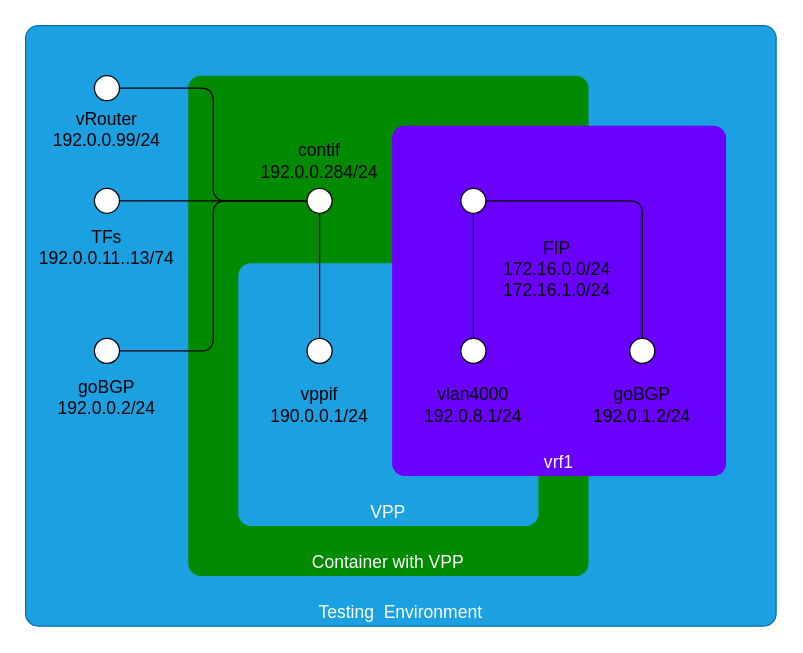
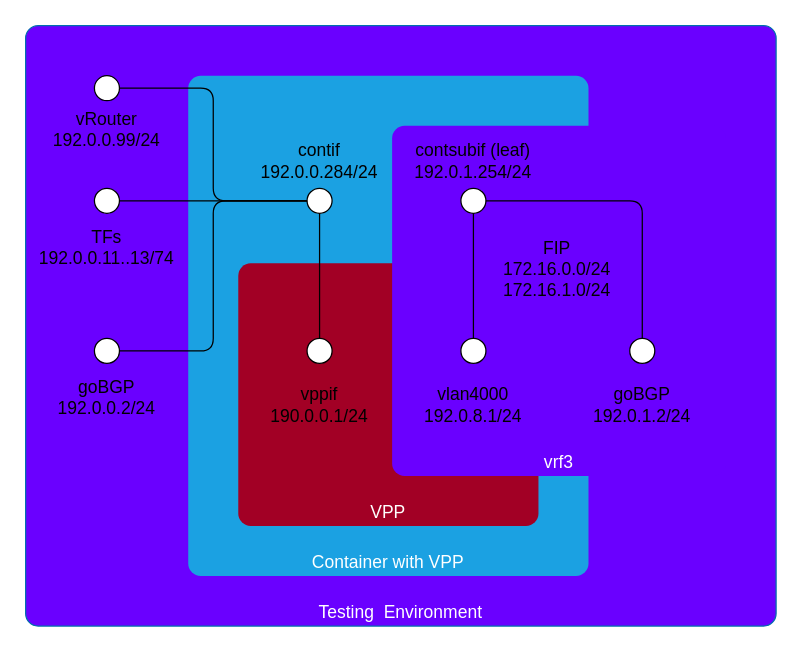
+ <mxCell id="17" value="contsubif (leaf)&lt;br style=&quot;font-size: 14px;&quot;&gt;192.0.1.254/24" style="text;strokeColor=none;align=center;fillColor=none;html=1;verticalAlign=middle;whiteSpace=wrap;rounded=0;fontSize=14;fontFamily=Helvetica;" vertex="1" parent="1"><mxGeometry x="323" y="105" width="110" height="45" as="geometry" /></mxCell>
- <mxCell id="4" value="VPP" style="rounded=1;whiteSpace=wrap;html=1;fillColor=#1ba1e2;strokeColor=none;fontColor=#ffffff;verticalAlign=bottom;fontSize=14;fontFamily=Helvetica;arcSize=20;imageHeight=24;absoluteArcSize=1;" vertex="1" parent="1"><mxGeometry x="190" y="210" width="240" height="210" as="geometry" /></mxCell>
+ <mxCell id="4" value="VPP" style="rounded=1;whiteSpace=wrap;html=1;fillColor=#a20025;strokeColor=none;fontColor=#ffffff;verticalAlign=bottom;fontSize=14;fontFamily=Helvetica;arcSize=20;imageHeight=24;absoluteArcSize=1;" vertex="1" parent="1"><mxGeometry x="190" y="210" width="240" height="210" as="geometry" /></mxCell>
- <mxCell id="5" value="vrf1" style="rounded=1;whiteSpace=wrap;html=1;fillColor=#6a00ff;strokeColor=none;fontColor=#ffffff;verticalAlign=bottom;fontSize=14;fontFamily=Helvetica;arcSize=20;absoluteArcSize=1;" vertex="1" parent="1"><mxGeometry x="313" y="100" width="267" height="280" as="geometry" /></mxCell>
+ <mxCell id="5" value="vrf3" style="rounded=1;whiteSpace=wrap;html=1;fillColor=#6a00ff;strokeColor=none;fontColor=#ffffff;verticalAlign=bottom;fontSize=14;fontFamily=Helvetica;arcSize=20;absoluteArcSize=1;" vertex="1" parent="1"><mxGeometry x="313" y="100" width="267" height="280" as="geometry" /></mxCell>
- <mxCell id="3" value="Container with VPP" style="rounded=1;whiteSpace=wrap;html=1;fillColor=#008a00;strokeColor=none;fontColor=#ffffff;verticalAlign=bottom;fontSize=14;fontFamily=Helvetica;arcSize=20;absoluteArcSize=1;" vertex="1" parent="1"><mxGeometry x="150" y="60" width="320" height="400" as="geometry" /></mxCell>
+ <mxCell id="3" value="Container with VPP" style="rounded=1;whiteSpace=wrap;html=1;fillColor=#1ba1e2;strokeColor=none;fontColor=#ffffff;verticalAlign=bottom;fontSize=14;fontFamily=Helvetica;arcSize=20;absoluteArcSize=1;" vertex="1" parent="1"><mxGeometry x="150" y="60" width="320" height="400" as="geometry" /></mxCell>
- <mxCell id="2" value="Testing&amp;nbsp; Environment" style="rounded=1;whiteSpace=wrap;html=1;fillColor=#1ba1e2;strokeColor=#006EAF;fontColor=#ffffff;verticalAlign=bottom;fontSize=14;fontFamily=Helvetica;arcSize=20;portConstraintRotation=0;absoluteArcSize=1;" vertex="1" parent="1"><mxGeometry x="20" y="20" width="600" height="480" as="geometry" /></mxCell>
+ <mxCell id="2" value="Testing&amp;nbsp; Environment" style="rounded=1;whiteSpace=wrap;html=1;fillColor=#6a00ff;strokeColor=#006EAF;fontColor=#ffffff;verticalAlign=bottom;fontSize=14;fontFamily=Helvetica;arcSize=20;portConstraintRotation=0;absoluteArcSize=1;" vertex="1" parent="1"><mxGeometry x="20" y="20" width="600" height="480" as="geometry" /></mxCell>
